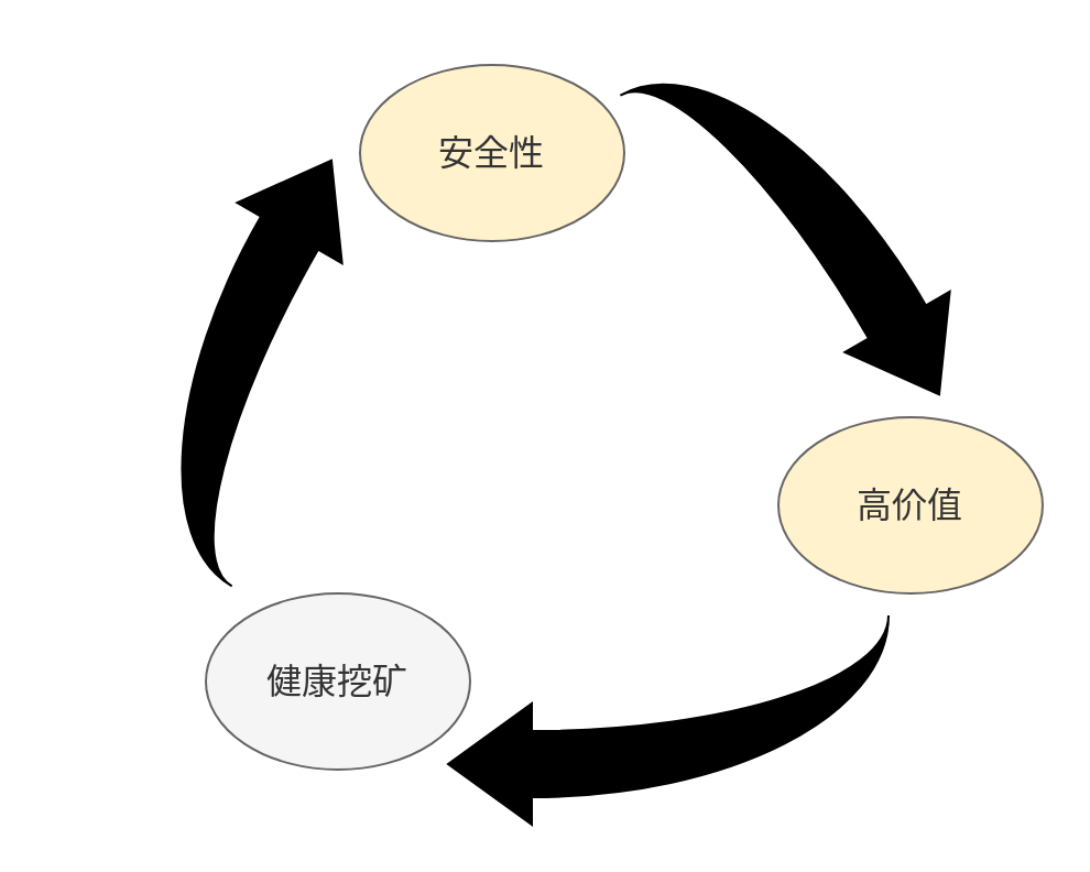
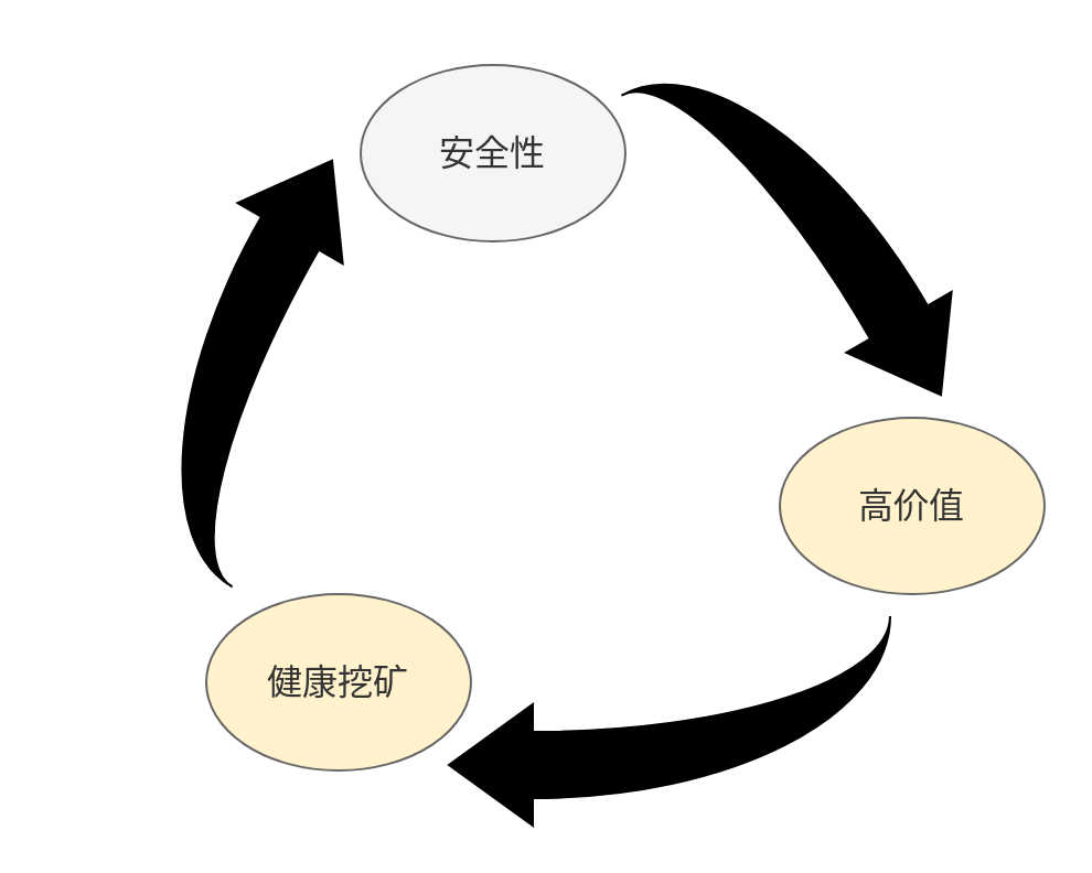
- <mxCell id="3" value="安全性" style="ellipse;whiteSpace=wrap;html=1;fontSize=16;fillColor=#fff2cc;strokeColor=#666666;fontColor=#333333;" vertex="1" parent="1"><mxGeometry x="163" y="20" width="120" height="80" as="geometry" /></mxCell>
+ <mxCell id="3" value="安全性" style="ellipse;whiteSpace=wrap;html=1;fontSize=16;fillColor=#f5f5f5;strokeColor=#666666;fontColor=#333333;" vertex="1" parent="1"><mxGeometry x="163" y="20" width="120" height="80" as="geometry" /></mxCell>
- <mxCell id="6" value="健康挖矿" style="ellipse;whiteSpace=wrap;html=1;fontSize=16;fillColor=#f5f5f5;strokeColor=#666666;fontColor=#333333;" vertex="1" parent="1"><mxGeometry x="93" y="260" width="120" height="80" as="geometry" /></mxCell>
+ <mxCell id="6" value="健康挖矿" style="ellipse;whiteSpace=wrap;html=1;fontSize=16;fillColor=#fff2cc;strokeColor=#666666;fontColor=#333333;" vertex="1" parent="1"><mxGeometry x="93" y="260" width="120" height="80" as="geometry" /></mxCell>
